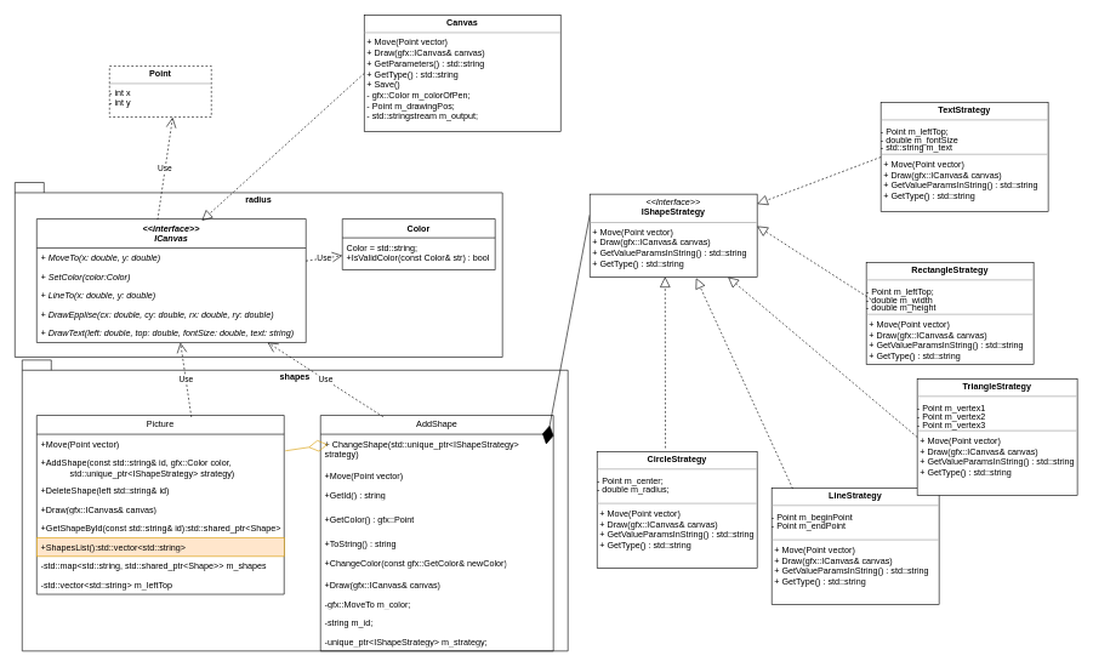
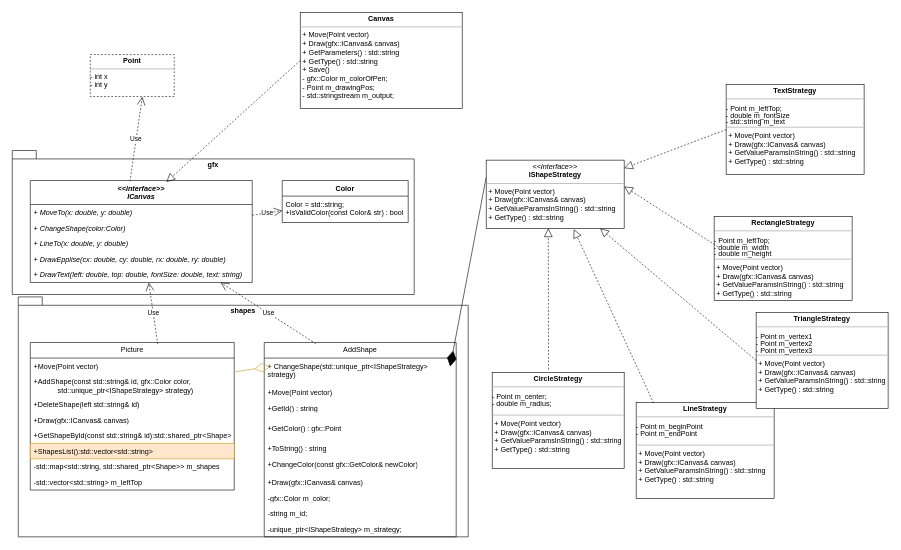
- <mxCell id="2" value="radius" style="shape=folder;fontStyle=1;spacingTop=10;tabWidth=40;tabHeight=14;tabPosition=left;html=1;whiteSpace=wrap;verticalAlign=top;" parent="1" vertex="1"><mxGeometry x="20" y="250" width="670" height="240" as="geometry" /></mxCell>
+ <mxCell id="2" value="gfx" style="shape=folder;fontStyle=1;spacingTop=10;tabWidth=40;tabHeight=14;tabPosition=left;html=1;whiteSpace=wrap;verticalAlign=top;" parent="1" vertex="1"><mxGeometry x="20" y="250" width="670" height="240" as="geometry" /></mxCell>
- <mxCell id="5" value="+ SetColor(color:Color)" style="text;strokeColor=none;fillColor=none;align=left;verticalAlign=top;spacingLeft=4;spacingRight=4;overflow=hidden;rotatable=0;points=[[0,0.5],[1,0.5]];portConstraint=eastwest;fontStyle=2" parent="3" vertex="1"><mxGeometry y="66" width="370" height="26" as="geometry" /></mxCell>
+ <mxCell id="5" value="+ ChangeShape(color:Color)" style="text;strokeColor=none;fillColor=none;align=left;verticalAlign=top;spacingLeft=4;spacingRight=4;overflow=hidden;rotatable=0;points=[[0,0.5],[1,0.5]];portConstraint=eastwest;fontStyle=2" parent="3" vertex="1"><mxGeometry y="66" width="370" height="26" as="geometry" /></mxCell>
- <mxCell id="22" value="-gfx::MoveTo m_color;" style="text;strokeColor=none;fillColor=none;align=left;verticalAlign=top;spacingLeft=4;spacingRight=4;overflow=hidden;rotatable=0;points=[[0,0.5],[1,0.5]];portConstraint=eastwest;whiteSpace=wrap;html=1;" parent="13" vertex="1"><mxGeometry y="246" width="320" height="26" as="geometry" /></mxCell>
+ <mxCell id="22" value="-gfx::Color m_color;" style="text;strokeColor=none;fillColor=none;align=left;verticalAlign=top;spacingLeft=4;spacingRight=4;overflow=hidden;rotatable=0;points=[[0,0.5],[1,0.5]];portConstraint=eastwest;whiteSpace=wrap;html=1;" parent="13" vertex="1"><mxGeometry y="246" width="320" height="26" as="geometry" /></mxCell>
